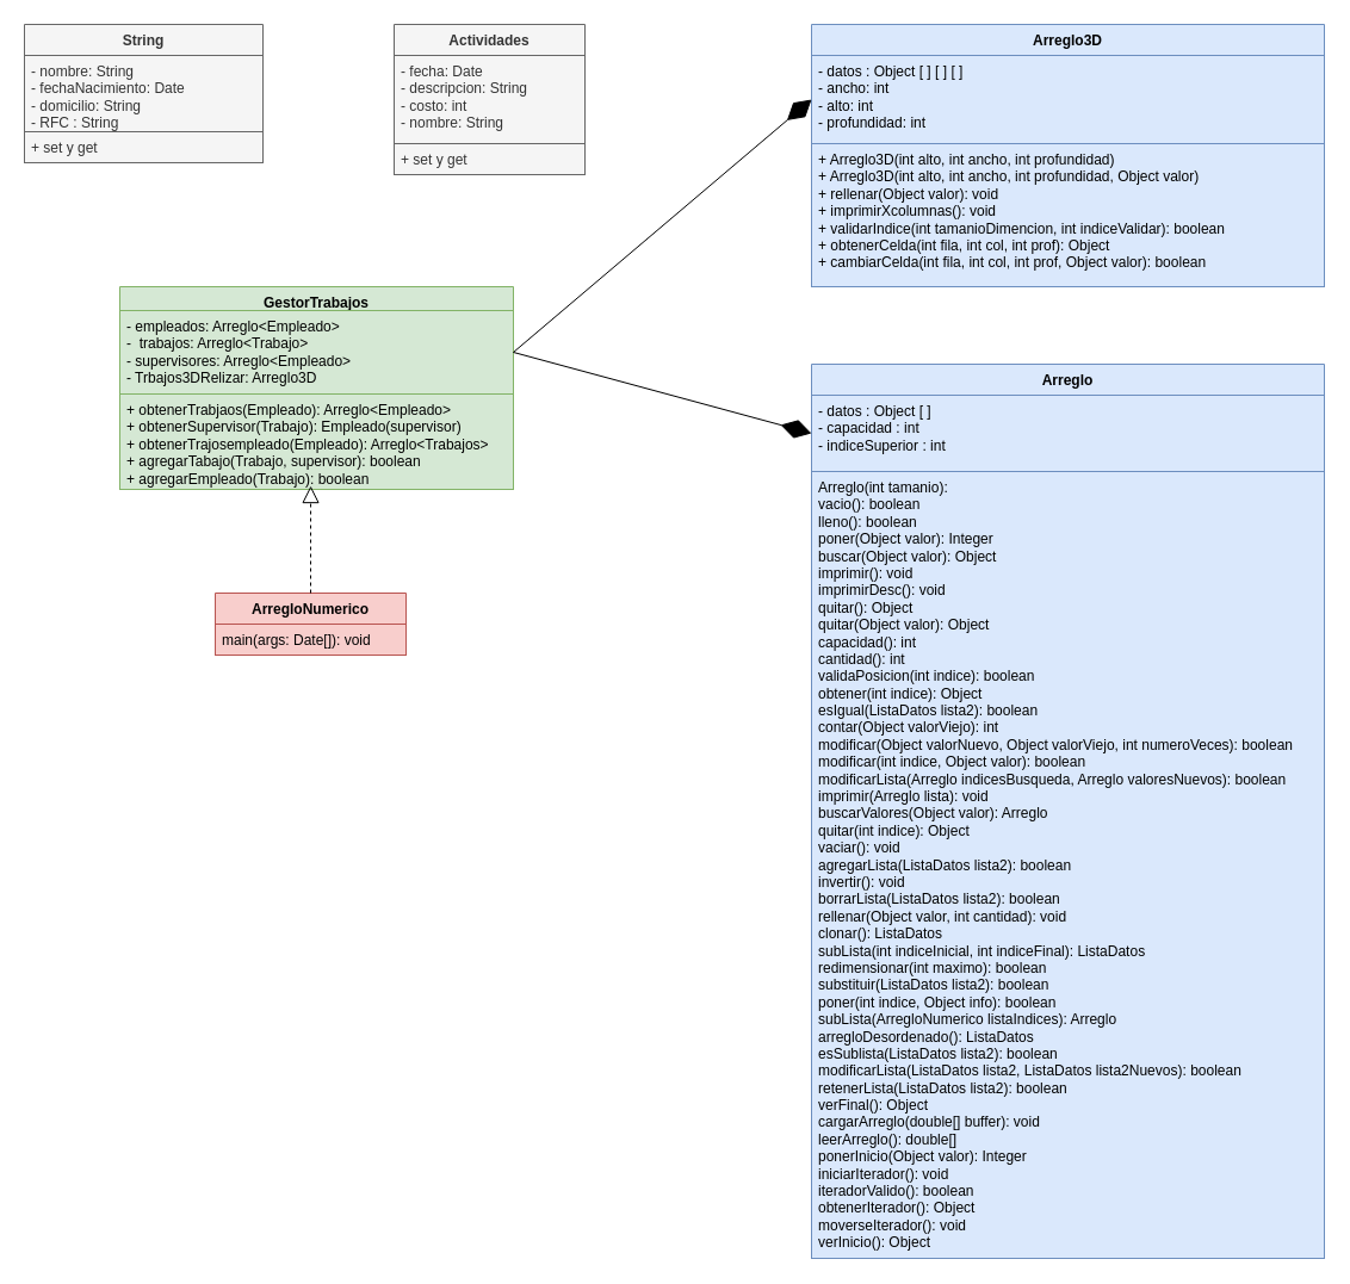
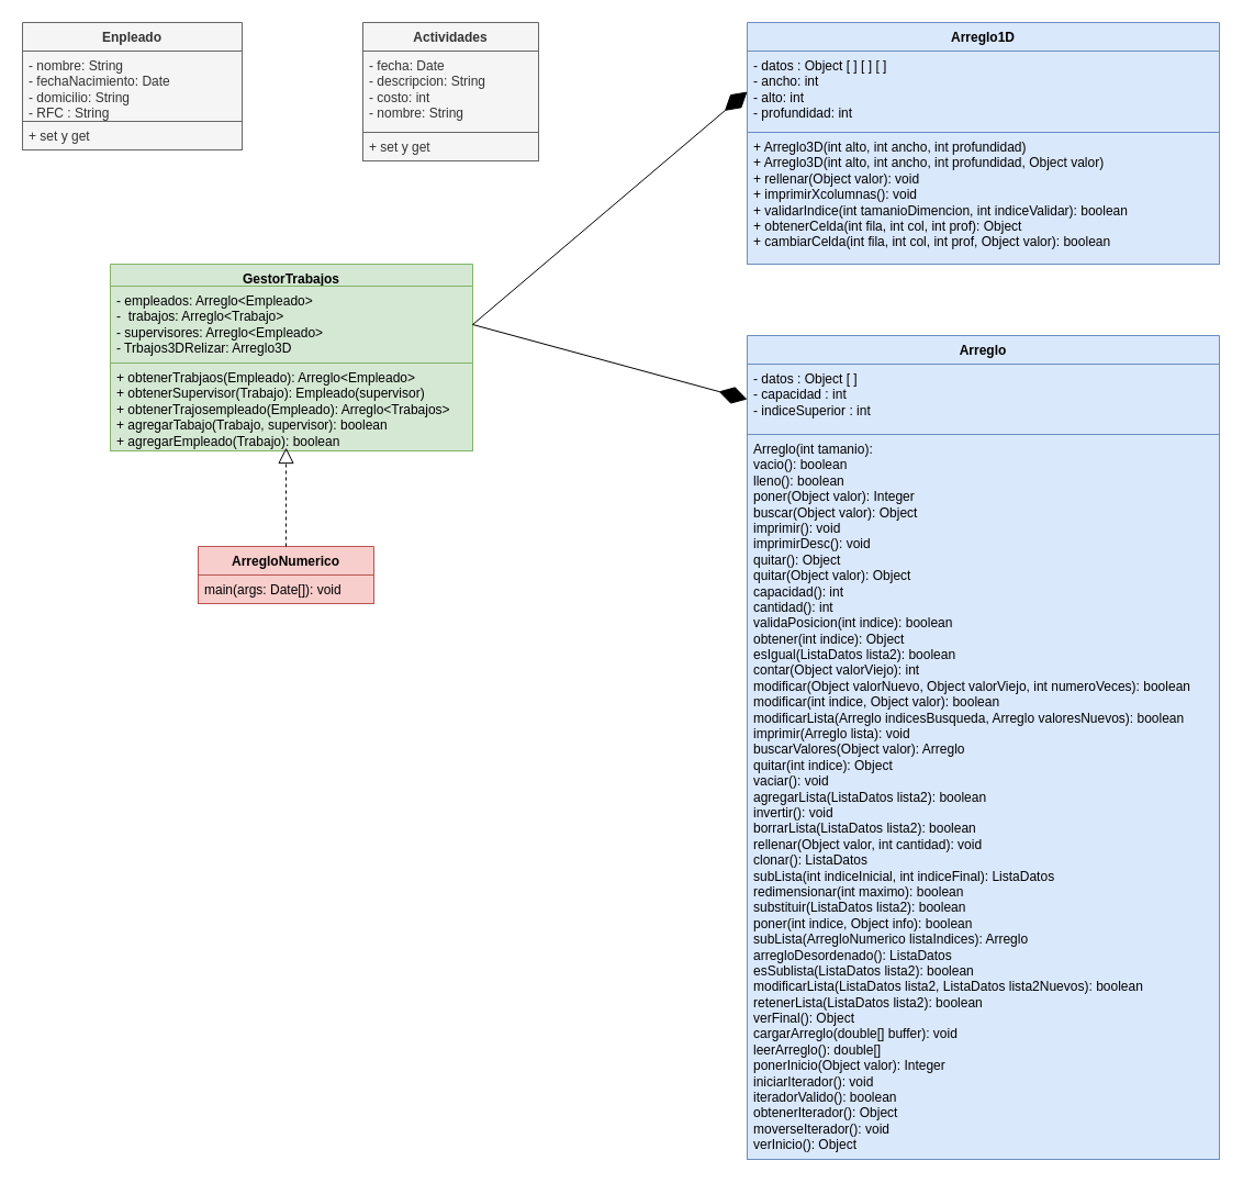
- <mxCell id="2" value="String" style="swimlane;fontStyle=1;align=center;verticalAlign=top;childLayout=stackLayout;horizontal=1;startSize=26;horizontalStack=0;resizeParent=1;resizeParentMax=0;resizeLast=0;collapsible=1;marginBottom=0;whiteSpace=wrap;html=1;fillColor=#f5f5f5;fontColor=#333333;strokeColor=#666666;" vertex="1" parent="1"><mxGeometry x="20" y="20" width="200" height="116" as="geometry" /></mxCell>
+ <mxCell id="2" value="Enpleado" style="swimlane;fontStyle=1;align=center;verticalAlign=top;childLayout=stackLayout;horizontal=1;startSize=26;horizontalStack=0;resizeParent=1;resizeParentMax=0;resizeLast=0;collapsible=1;marginBottom=0;whiteSpace=wrap;html=1;fillColor=#f5f5f5;fontColor=#333333;strokeColor=#666666;" vertex="1" parent="1"><mxGeometry x="20" y="20" width="200" height="116" as="geometry" /></mxCell>
- <mxCell id="14" value="Arreglo3D" style="swimlane;fontStyle=1;align=center;verticalAlign=top;childLayout=stackLayout;horizontal=1;startSize=26;horizontalStack=0;resizeParent=1;resizeParentMax=0;resizeLast=0;collapsible=1;marginBottom=0;whiteSpace=wrap;html=1;fillColor=#dae8fc;strokeColor=#6c8ebf;" vertex="1" parent="1"><mxGeometry x="680" y="20" width="430" height="220" as="geometry" /></mxCell>
+ <mxCell id="14" value="Arreglo1D" style="swimlane;fontStyle=1;align=center;verticalAlign=top;childLayout=stackLayout;horizontal=1;startSize=26;horizontalStack=0;resizeParent=1;resizeParentMax=0;resizeLast=0;collapsible=1;marginBottom=0;whiteSpace=wrap;html=1;fillColor=#dae8fc;strokeColor=#6c8ebf;" vertex="1" parent="1"><mxGeometry x="680" y="20" width="430" height="220" as="geometry" /></mxCell>
